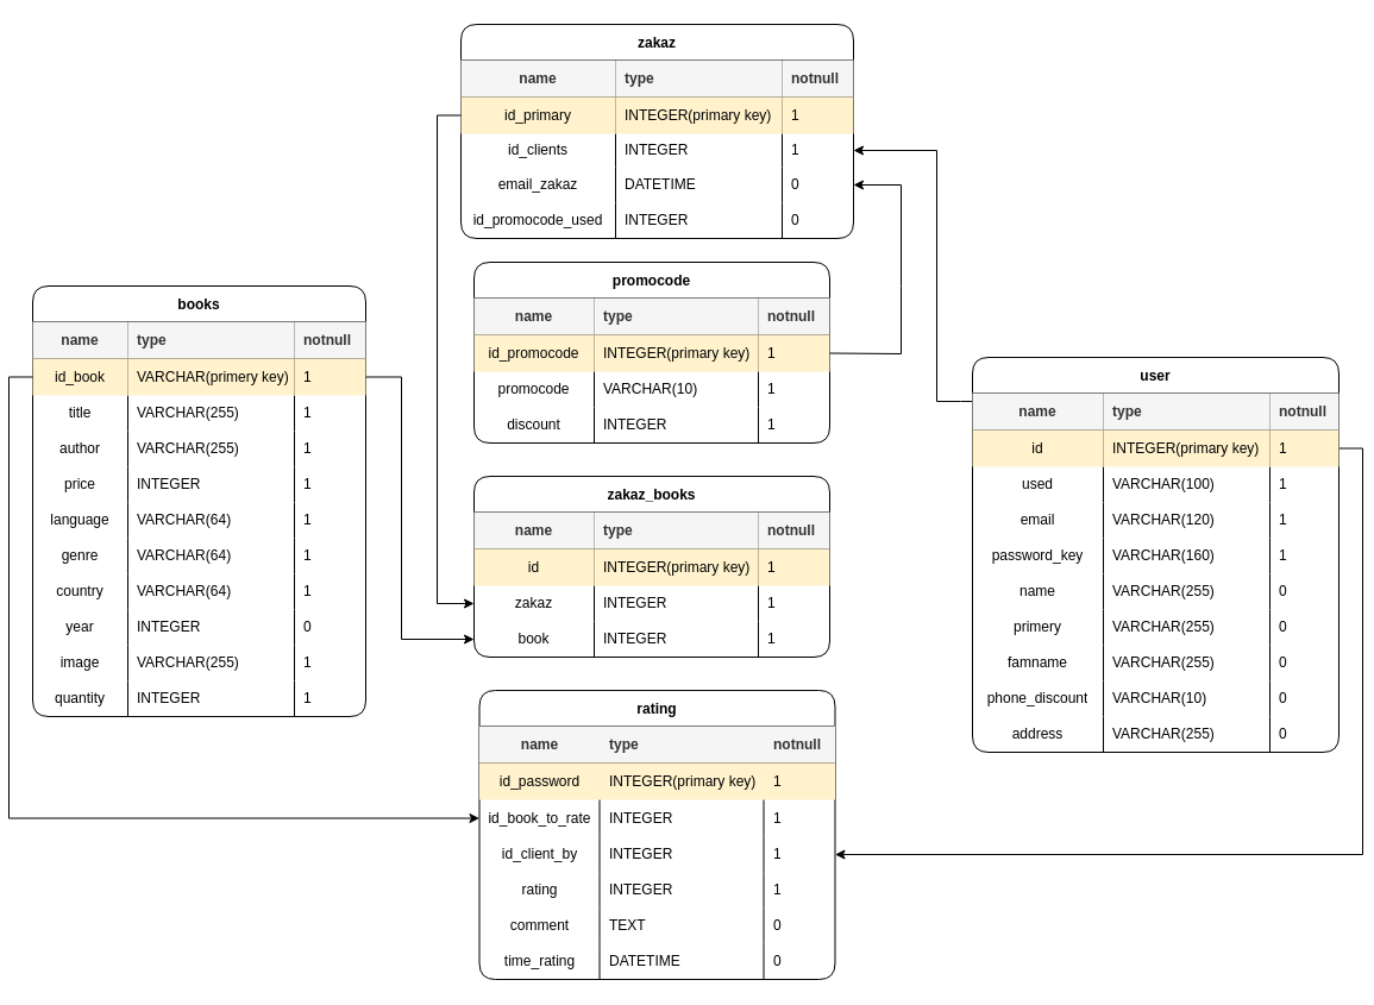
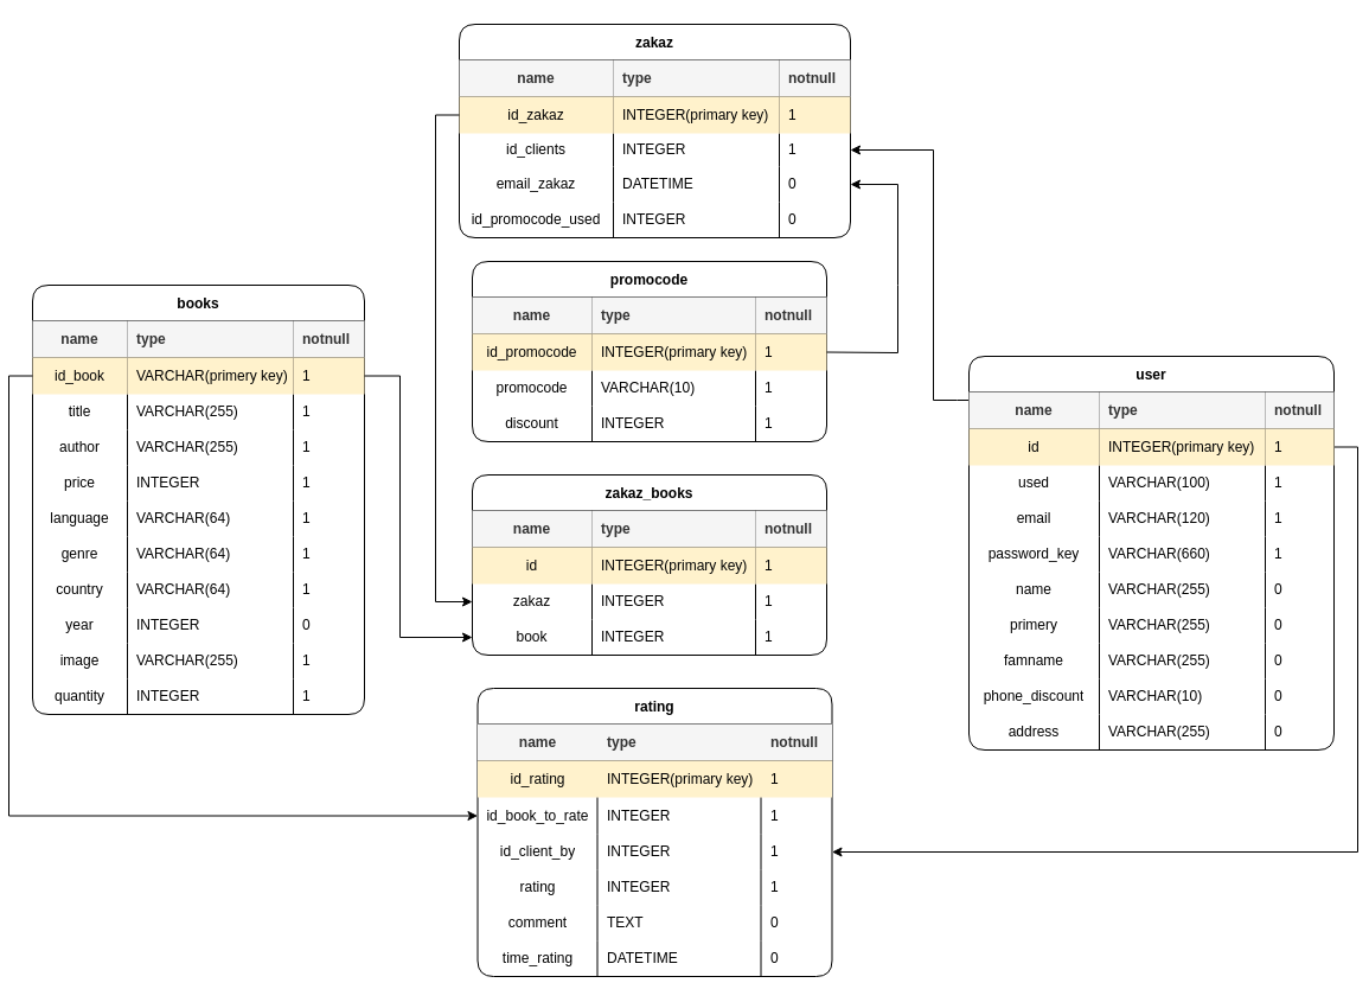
- <mxCell id="53" value="&lt;div&gt;id_primary&lt;/div&gt;" style="shape=partialRectangle;html=1;whiteSpace=wrap;connectable=0;fillColor=#fff2cc;top=0;left=0;bottom=0;right=0;overflow=hidden;pointerEvents=1;labelBackgroundColor=none;strokeColor=#d6b656;" parent="52" vertex="1"><mxGeometry width="130" height="31" as="geometry"><mxRectangle width="130" height="31" as="alternateBounds" /></mxGeometry></mxCell>
+ <mxCell id="53" value="&lt;div&gt;id_zakaz&lt;/div&gt;" style="shape=partialRectangle;html=1;whiteSpace=wrap;connectable=0;fillColor=#fff2cc;top=0;left=0;bottom=0;right=0;overflow=hidden;pointerEvents=1;labelBackgroundColor=none;strokeColor=#d6b656;" parent="52" vertex="1"><mxGeometry width="130" height="31" as="geometry"><mxRectangle width="130" height="31" as="alternateBounds" /></mxGeometry></mxCell>
- <mxCell id="156" value="&lt;div&gt;VARCHAR(160)&lt;/div&gt;" style="shape=partialRectangle;html=1;whiteSpace=wrap;connectable=0;fillColor=none;top=0;left=0;bottom=0;right=0;align=left;spacingLeft=6;overflow=hidden;labelBackgroundColor=none;" parent="154" vertex="1"><mxGeometry x="110" width="140" height="30" as="geometry"><mxRectangle width="140" height="30" as="alternateBounds" /></mxGeometry></mxCell>
+ <mxCell id="156" value="&lt;div&gt;VARCHAR(660)&lt;/div&gt;" style="shape=partialRectangle;html=1;whiteSpace=wrap;connectable=0;fillColor=none;top=0;left=0;bottom=0;right=0;align=left;spacingLeft=6;overflow=hidden;labelBackgroundColor=none;" parent="154" vertex="1"><mxGeometry x="110" width="140" height="30" as="geometry"><mxRectangle width="140" height="30" as="alternateBounds" /></mxGeometry></mxCell>
- <mxCell id="94" value="id_password" style="shape=partialRectangle;html=1;whiteSpace=wrap;connectable=0;fillColor=#fff2cc;top=0;left=0;bottom=0;right=0;overflow=hidden;pointerEvents=1;labelBackgroundColor=none;strokeColor=#d6b656;" parent="93" vertex="1"><mxGeometry width="101" height="31" as="geometry"><mxRectangle width="101" height="31" as="alternateBounds" /></mxGeometry></mxCell>
+ <mxCell id="94" value="id_rating" style="shape=partialRectangle;html=1;whiteSpace=wrap;connectable=0;fillColor=#fff2cc;top=0;left=0;bottom=0;right=0;overflow=hidden;pointerEvents=1;labelBackgroundColor=none;strokeColor=#d6b656;" parent="93" vertex="1"><mxGeometry width="101" height="31" as="geometry"><mxRectangle width="101" height="31" as="alternateBounds" /></mxGeometry></mxCell>
